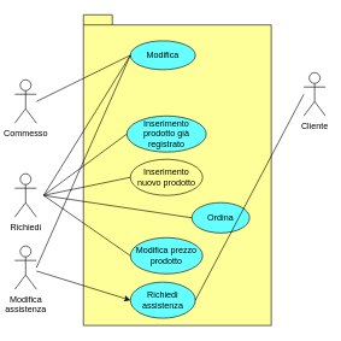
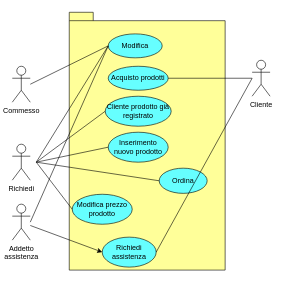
+ <mxCell id="6" value="Acquisto prodotti" style="ellipse;whiteSpace=wrap;html=1;fillColor=#66FFFF;" parent="1" vertex="1"><mxGeometry x="180" y="110" width="100" height="40" as="geometry" /></mxCell>
+ <mxCell id="22" value="" style="endArrow=none;html=1;exitX=1;exitY=0.5;exitDx=0;exitDy=0;" parent="1" source="6" target="21" edge="1"><mxGeometry width="50" height="50" relative="1" as="geometry"><mxPoint x="60" y="148.966" as="sourcePoint" /><mxPoint x="190" y="140" as="targetPoint" /></mxGeometry></mxCell>
- <mxCell id="8" value="Inserimento prodotto già registrato" style="ellipse;whiteSpace=wrap;html=1;fillColor=#66FFFF;" parent="1" vertex="1"><mxGeometry x="175" y="160" width="110" height="50" as="geometry" /></mxCell>
+ <mxCell id="8" value="Cliente prodotto già registrato" style="ellipse;whiteSpace=wrap;html=1;fillColor=#66FFFF;" parent="1" vertex="1"><mxGeometry x="175" y="160" width="110" height="50" as="geometry" /></mxCell>
- <mxCell id="9" value="Inserimento nuovo prodotto" style="ellipse;whiteSpace=wrap;html=1;fillColor=#ffff99;" parent="1" vertex="1"><mxGeometry x="180" y="220" width="100" height="50" as="geometry" /></mxCell>
+ <mxCell id="9" value="Inserimento nuovo prodotto" style="ellipse;whiteSpace=wrap;html=1;fillColor=#66FFFF;" parent="1" vertex="1"><mxGeometry x="180" y="220" width="100" height="50" as="geometry" /></mxCell>
- <mxCell id="10" value="Modifica prezzo prodotto" style="ellipse;whiteSpace=wrap;html=1;fillColor=#66FFFF;" parent="1" vertex="1"><mxGeometry x="180" y="328.5" width="100" height="50" as="geometry" /></mxCell>
+ <mxCell id="10" value="Modifica prezzo prodotto" style="ellipse;whiteSpace=wrap;html=1;fillColor=#66FFFF;" parent="1" vertex="1"><mxGeometry x="120" y="323.5" width="100" height="50" as="geometry" /></mxCell>
- <mxCell id="7" value="Richiedi assistenza" style="ellipse;whiteSpace=wrap;html=1;fillColor=#66FFFF;" parent="1" vertex="1"><mxGeometry x="180" y="390" width="90" height="50" as="geometry" /></mxCell>
+ <mxCell id="7" value="Richiedi assistenza" style="ellipse;whiteSpace=wrap;html=1;fillColor=#66FFFF;" parent="1" vertex="1"><mxGeometry x="170" y="395" width="90" height="50" as="geometry" /></mxCell>
- <mxCell id="4" value="Modifica &lt;br&gt;assistenza" style="shape=umlActor;verticalLabelPosition=bottom;verticalAlign=top;html=1;" parent="1" vertex="1"><mxGeometry x="20" y="340" width="30" height="60" as="geometry" /></mxCell>
+ <mxCell id="4" value="Addetto &lt;br&gt;assistenza" style="shape=umlActor;verticalLabelPosition=bottom;verticalAlign=top;html=1;" parent="1" vertex="1"><mxGeometry x="20" y="340" width="30" height="60" as="geometry" /></mxCell>
